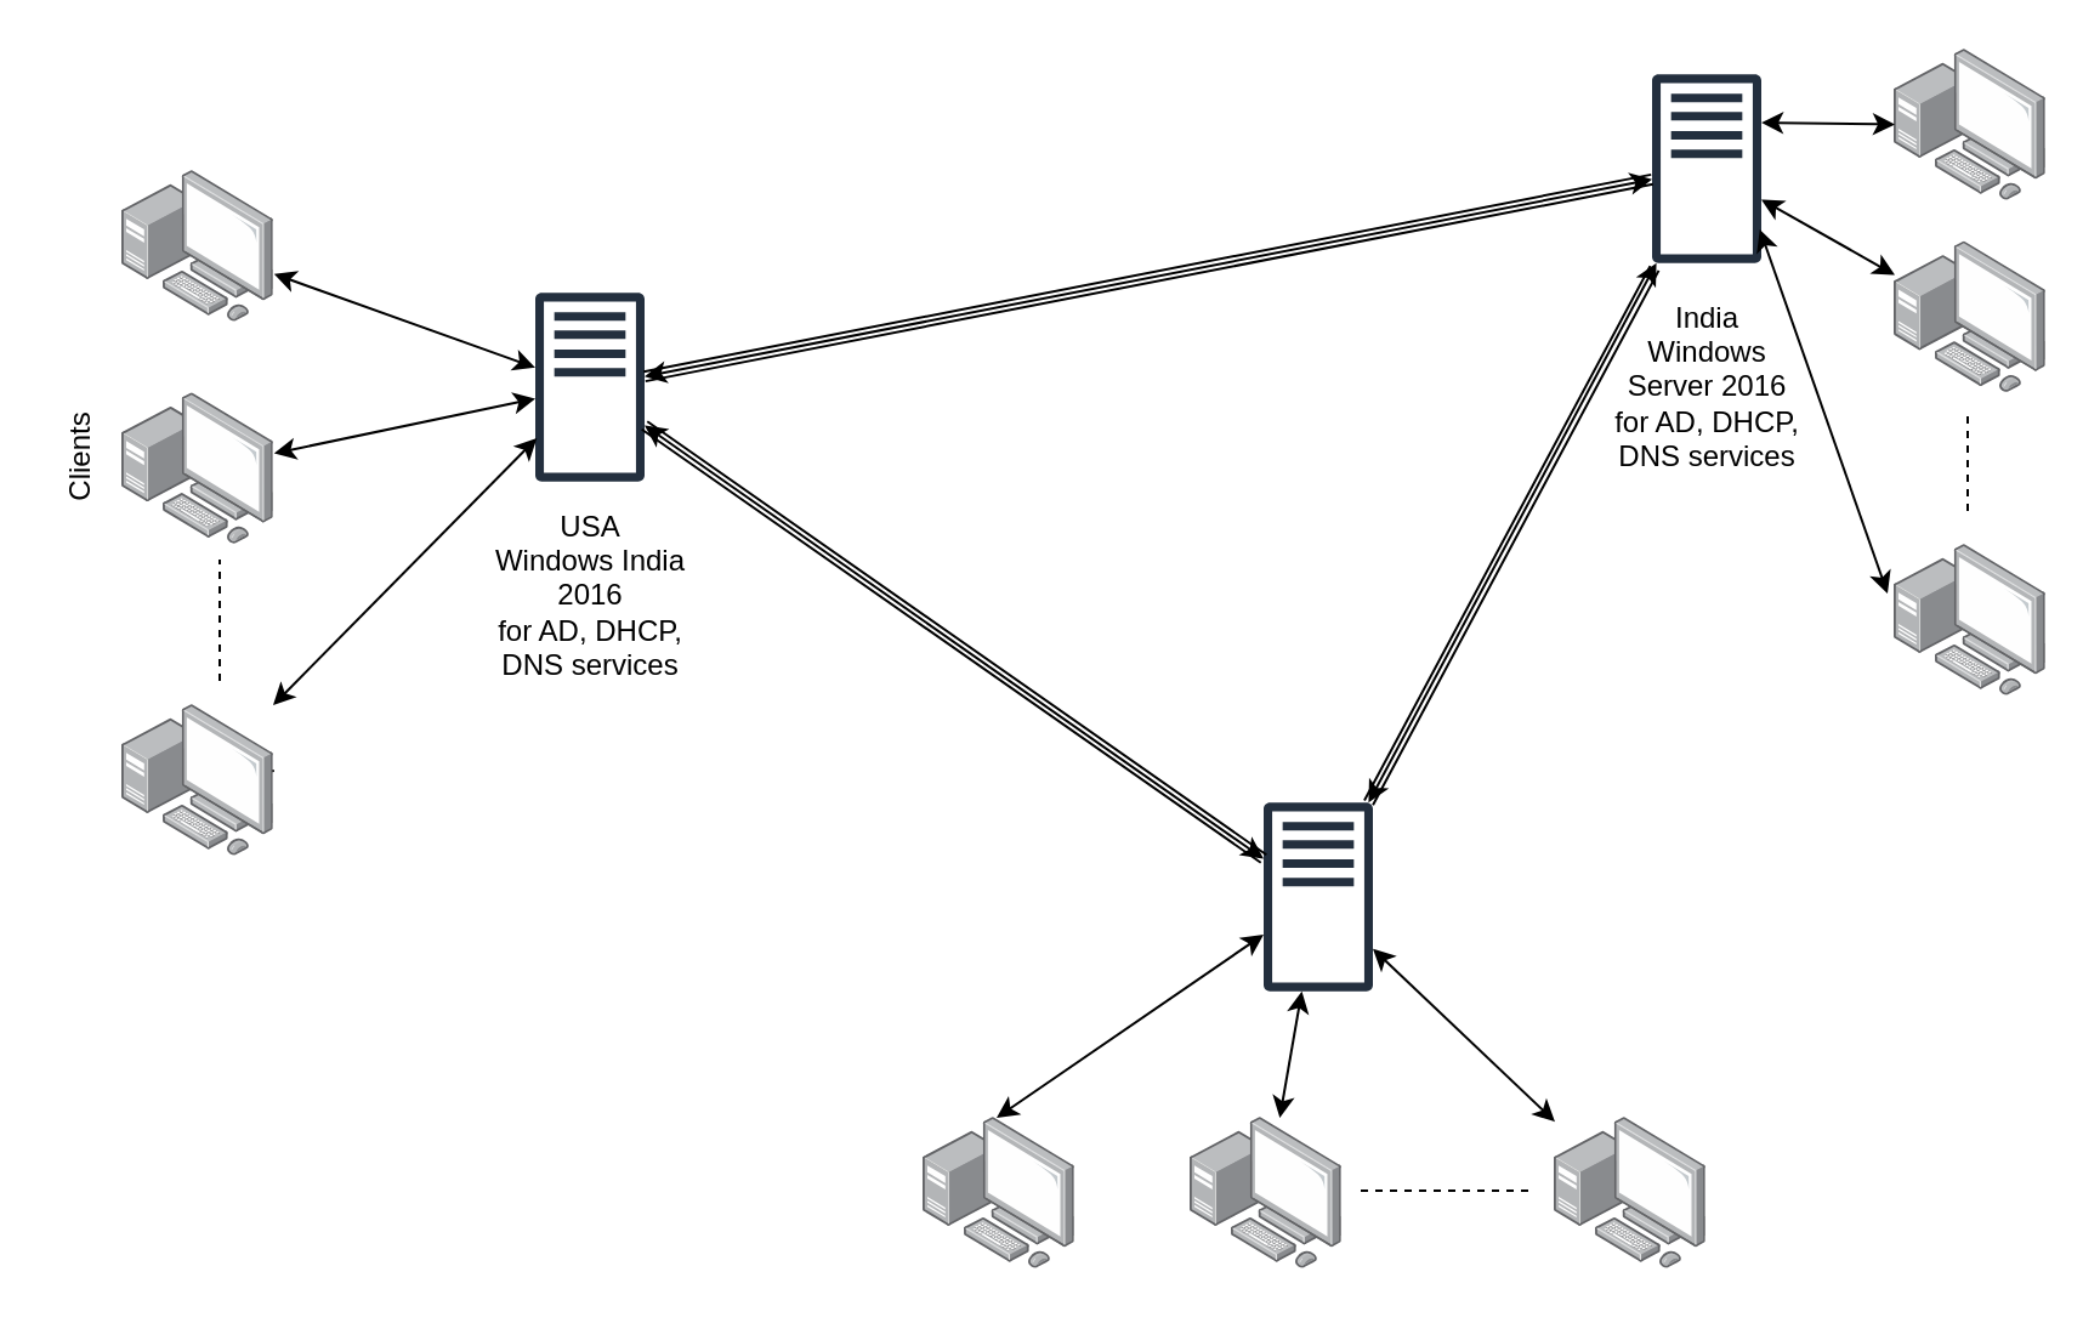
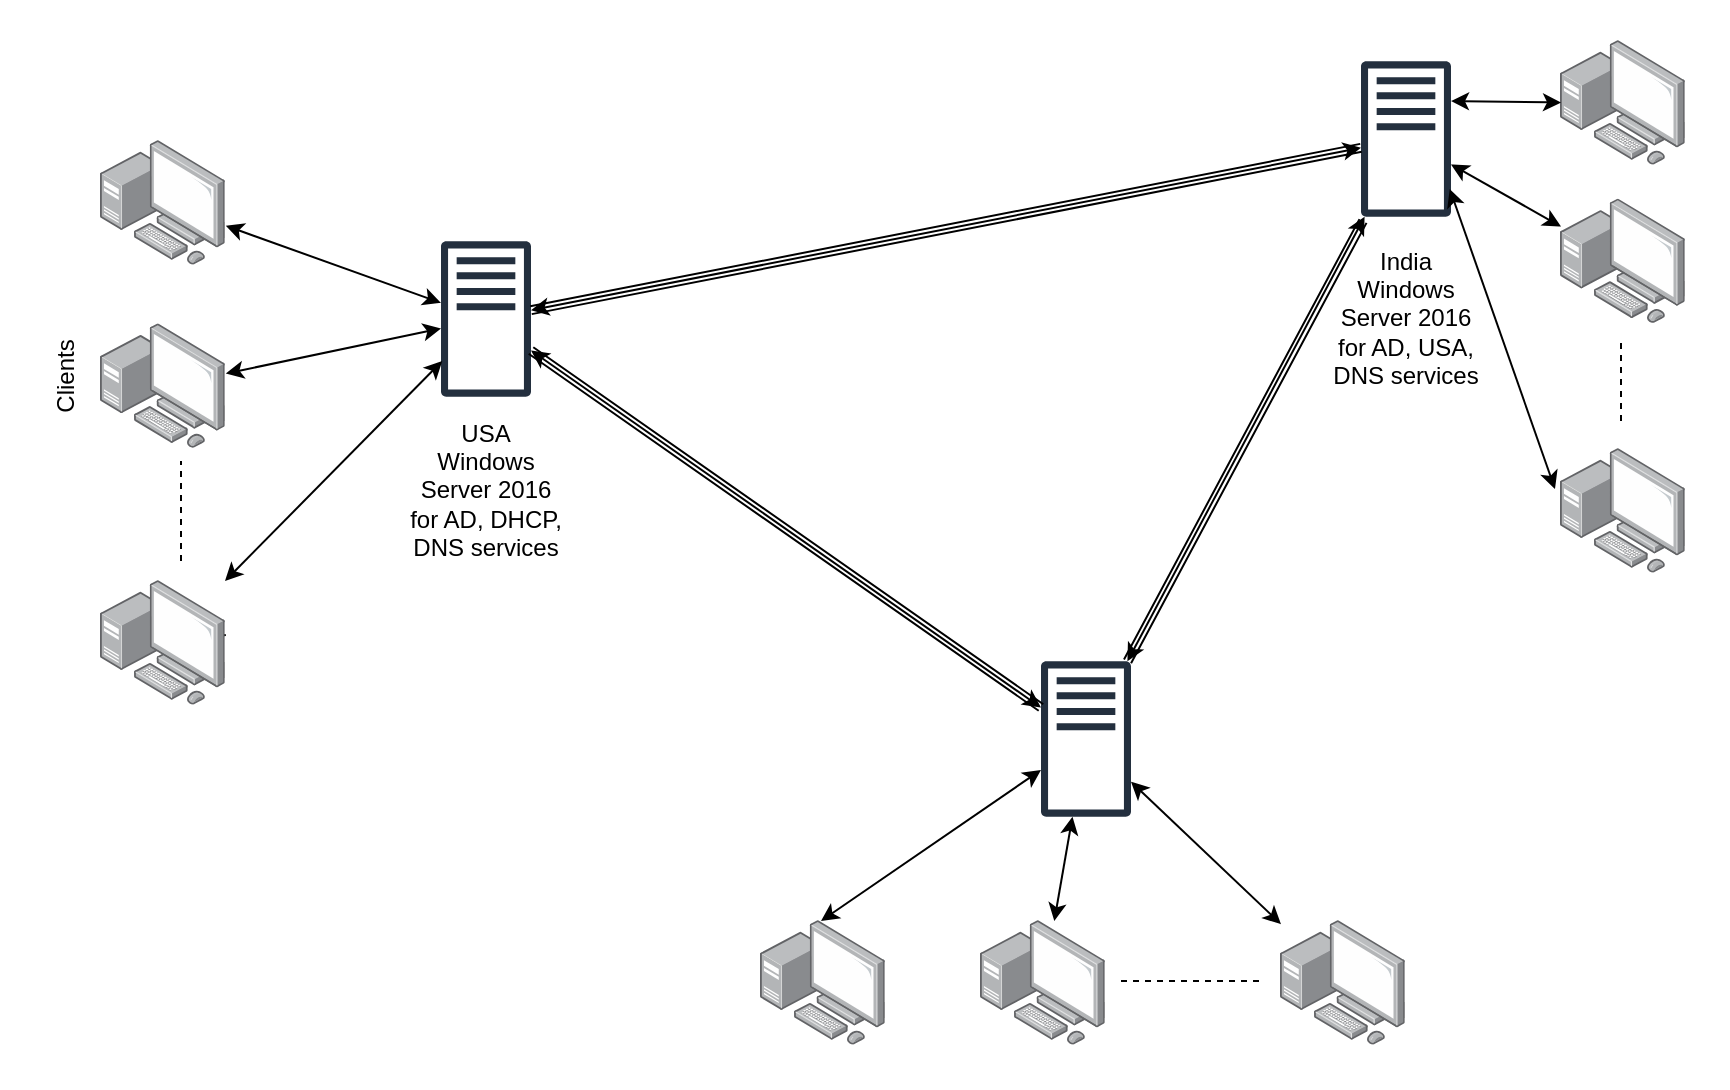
- <mxCell id="6" value="&lt;div&gt;India&lt;br&gt;&lt;/div&gt;&lt;div&gt;Windows Server 2016 &lt;br&gt;&lt;/div&gt;&lt;div&gt;for AD, DHCP, DNS services&lt;br&gt;&lt;/div&gt;" style="text;html=1;strokeColor=none;fillColor=none;align=center;verticalAlign=middle;whiteSpace=wrap;rounded=0;" parent="1" vertex="1"><mxGeometry x="658.75" y="94" width="87.5" height="130" as="geometry" /></mxCell>
+ <mxCell id="6" value="&lt;div&gt;India&lt;br&gt;&lt;/div&gt;&lt;div&gt;Windows Server 2016 &lt;br&gt;&lt;/div&gt;&lt;div&gt;for AD, USA, DNS services&lt;br&gt;&lt;/div&gt;" style="text;html=1;strokeColor=none;fillColor=none;align=center;verticalAlign=middle;whiteSpace=wrap;rounded=0;" parent="1" vertex="1"><mxGeometry x="658.75" y="94" width="87.5" height="130" as="geometry" /></mxCell>
- <mxCell id="5" value="&lt;div&gt;USA&lt;br&gt;&lt;/div&gt;&lt;div&gt;Windows India 2016 &lt;br&gt;&lt;/div&gt;&lt;div&gt;for AD, DHCP, DNS services&lt;br&gt;&lt;/div&gt;" style="text;html=1;strokeColor=none;fillColor=none;align=center;verticalAlign=middle;whiteSpace=wrap;rounded=0;" parent="1" vertex="1"><mxGeometry x="198.75" y="180" width="87.5" height="130" as="geometry" /></mxCell>
+ <mxCell id="5" value="&lt;div&gt;USA&lt;br&gt;&lt;/div&gt;&lt;div&gt;Windows Server 2016 &lt;br&gt;&lt;/div&gt;&lt;div&gt;for AD, DHCP, DNS services&lt;br&gt;&lt;/div&gt;" style="text;html=1;strokeColor=none;fillColor=none;align=center;verticalAlign=middle;whiteSpace=wrap;rounded=0;" parent="1" vertex="1"><mxGeometry x="198.75" y="180" width="87.5" height="130" as="geometry" /></mxCell>
